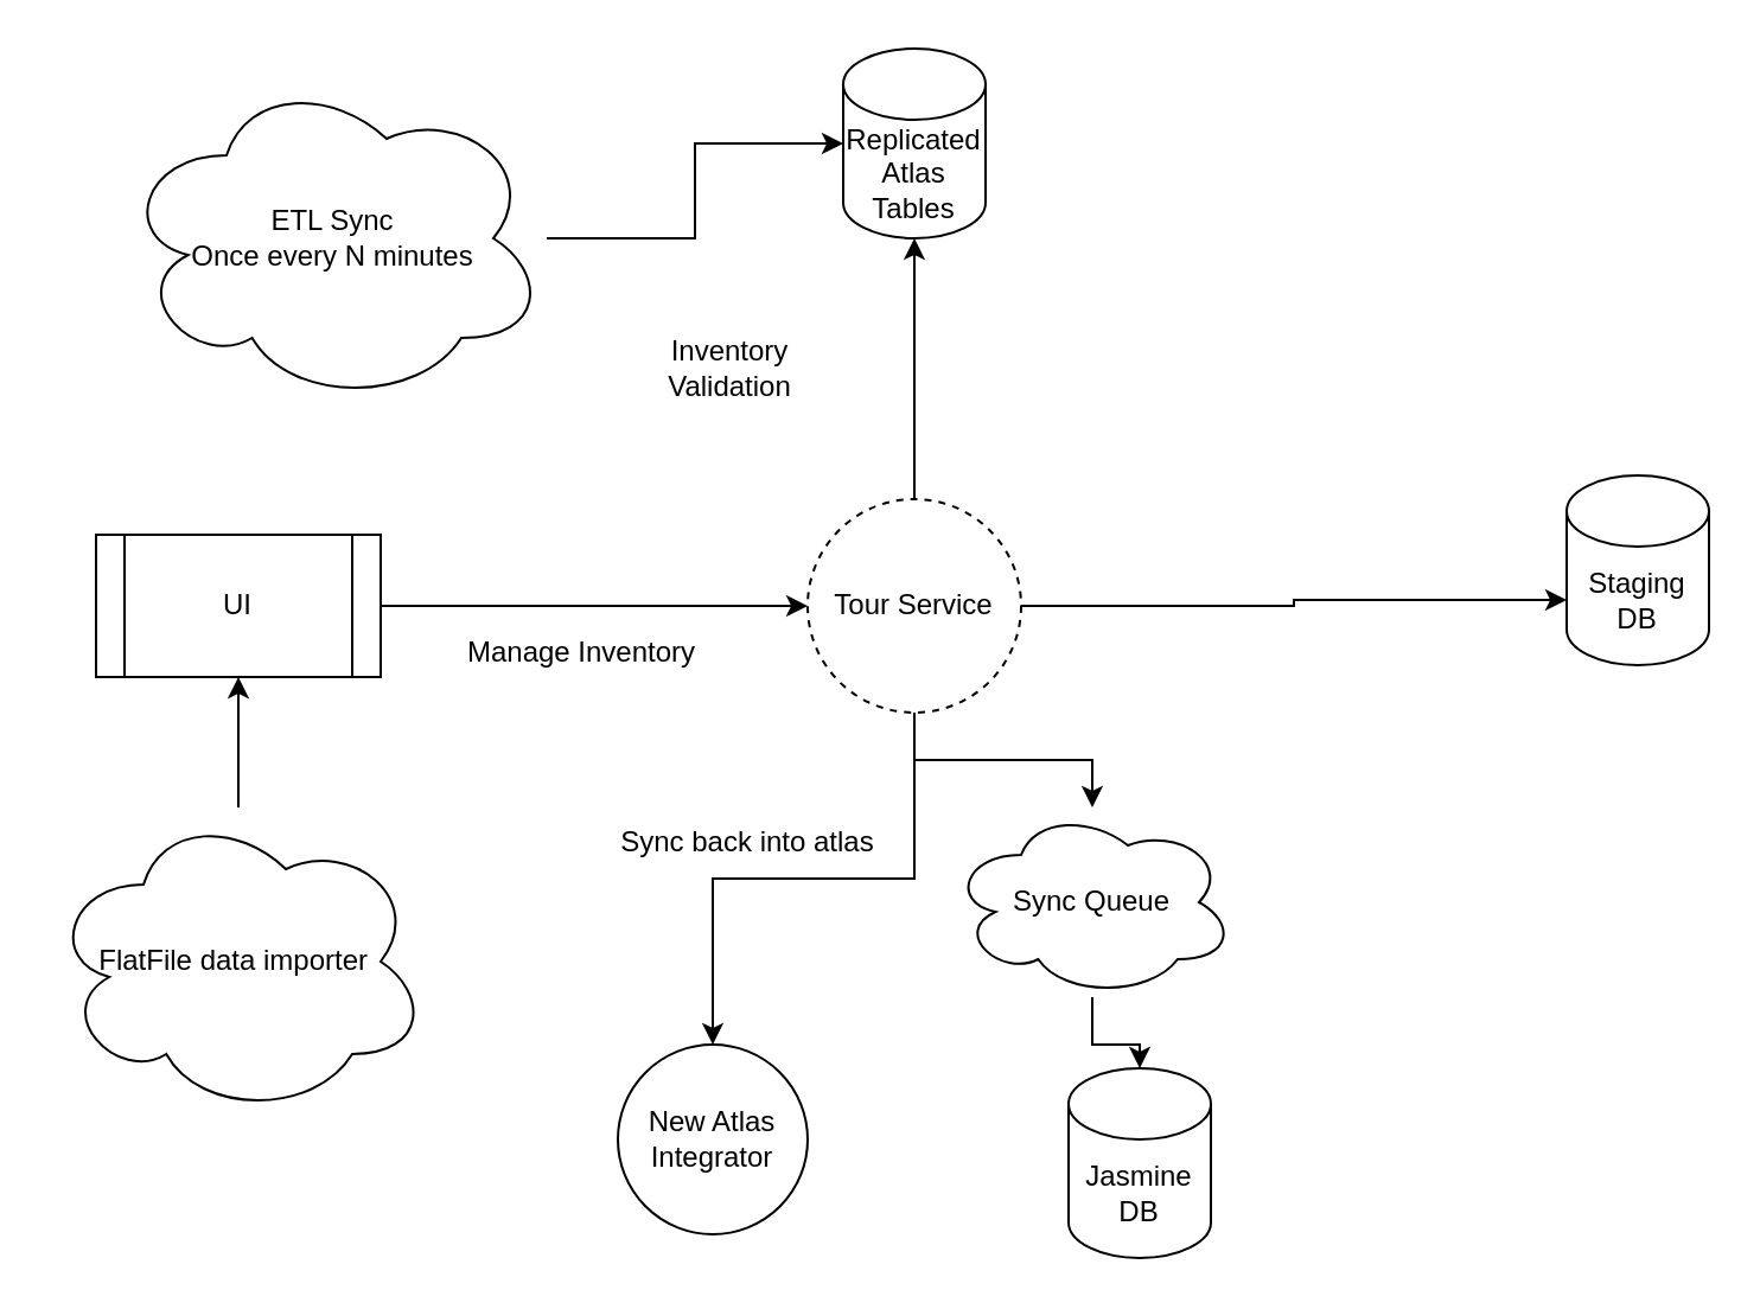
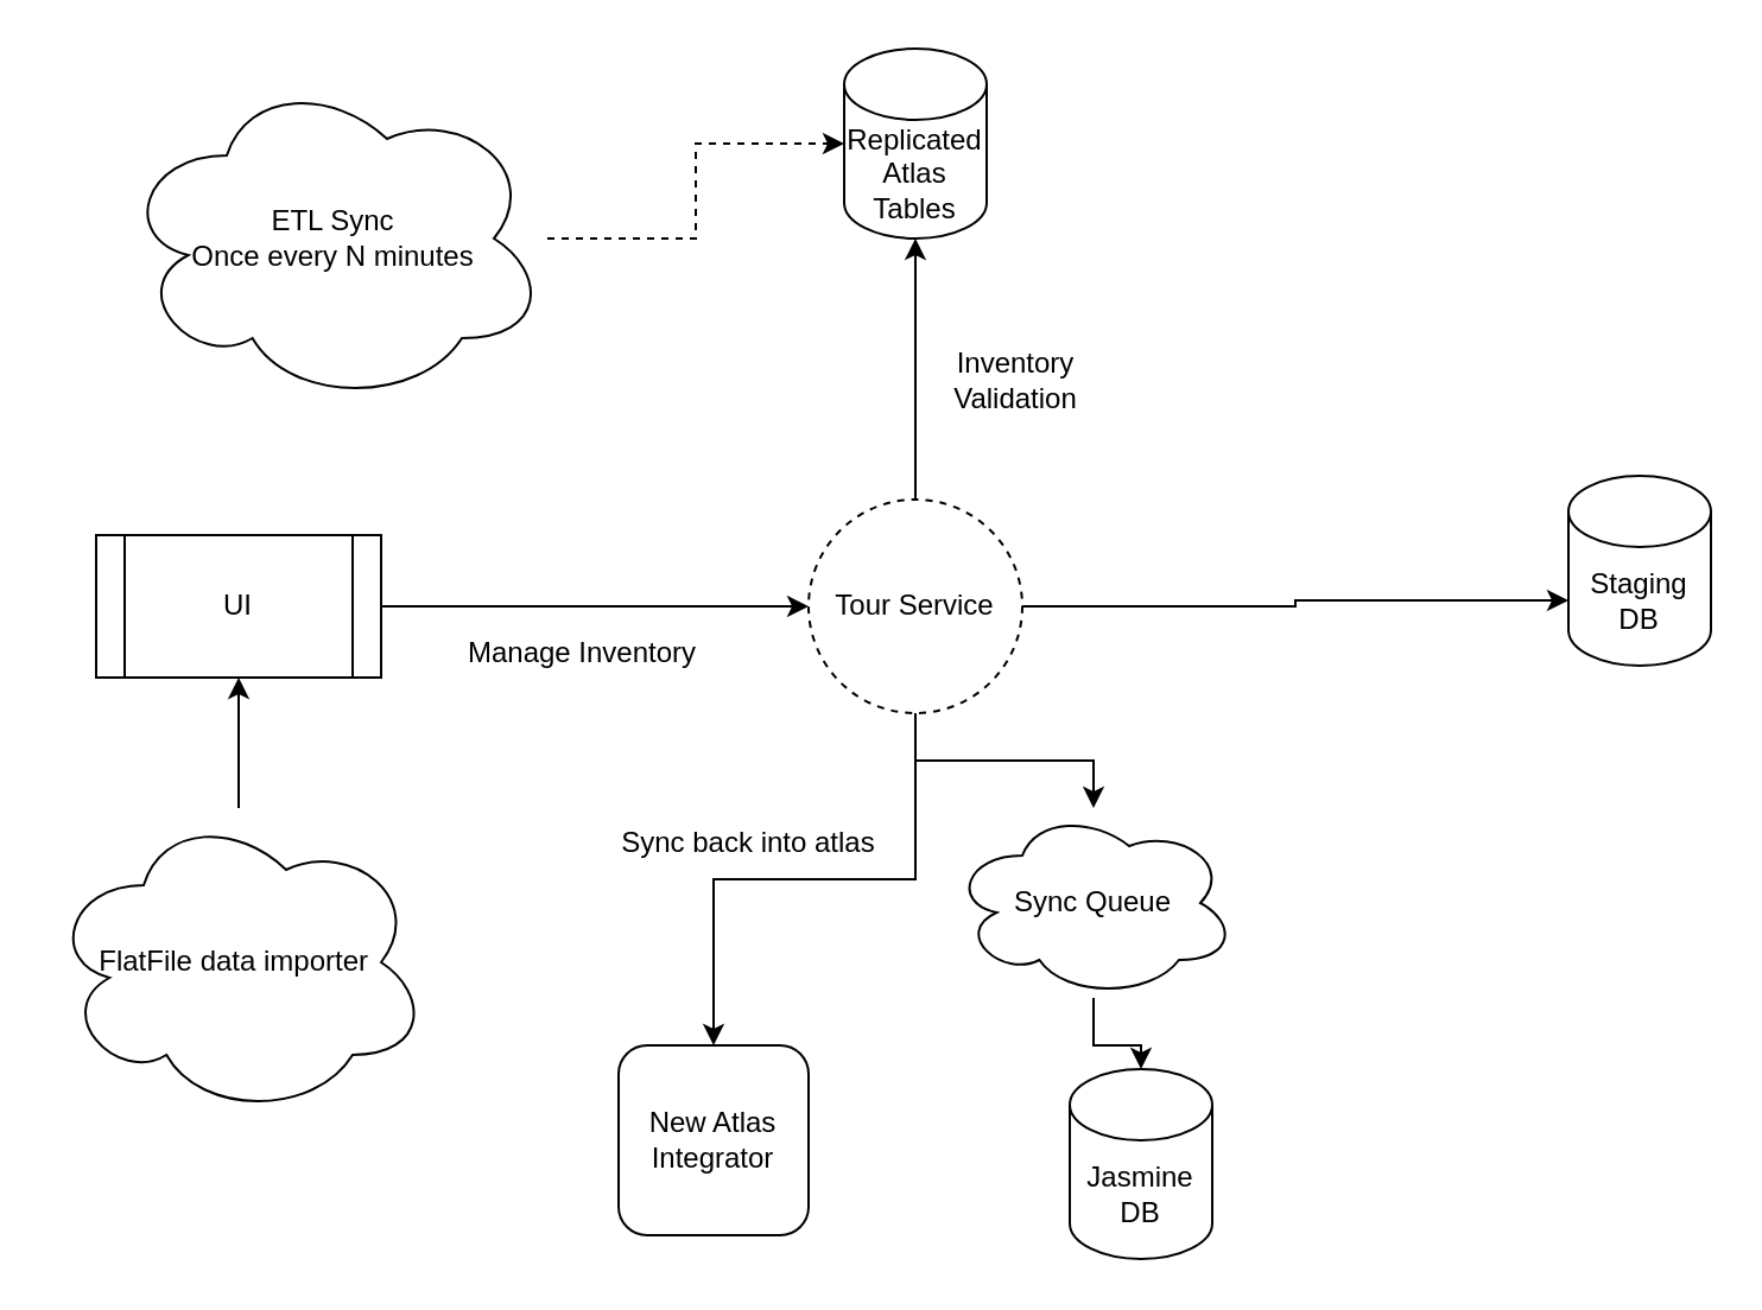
- <mxCell id="13" style="edgeStyle=orthogonalEdgeStyle;rounded=0;orthogonalLoop=1;jettySize=auto;html=1;" edge="1" parent="1" source="14" target="12"><mxGeometry relative="1" as="geometry" /></mxCell>
+ <mxCell id="13" style="edgeStyle=orthogonalEdgeStyle;rounded=0;orthogonalLoop=1;jettySize=auto;html=1;dashed=1;" edge="1" parent="1" source="14" target="12"><mxGeometry relative="1" as="geometry" /></mxCell>
- <mxCell id="18" value="Inventory Validation" style="text;html=1;strokeColor=none;fillColor=none;align=center;verticalAlign=middle;whiteSpace=wrap;rounded=0;" vertex="1" parent="1"><mxGeometry x="260" y="135" width="95" height="40" as="geometry" /></mxCell>
+ <mxCell id="18" value="Inventory Validation" style="text;html=1;strokeColor=none;fillColor=none;align=center;verticalAlign=middle;whiteSpace=wrap;rounded=0;" vertex="1" parent="1"><mxGeometry x="380" y="140" width="95" height="40" as="geometry" /></mxCell>
- <mxCell id="17" value="New Atlas Integrator" style="ellipse;whiteSpace=wrap;html=1;aspect=fixed;" vertex="1" parent="1"><mxGeometry x="260" y="440" width="80" height="80" as="geometry" /></mxCell>
+ <mxCell id="17" value="New Atlas Integrator" style="whiteSpace=wrap;html=1;aspect=fixed;rounded=1;" vertex="1" parent="1"><mxGeometry x="260" y="440" width="80" height="80" as="geometry" /></mxCell>
